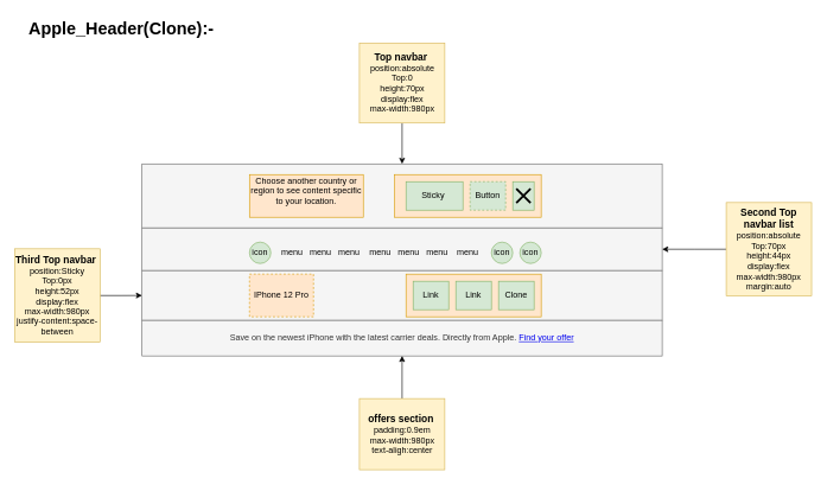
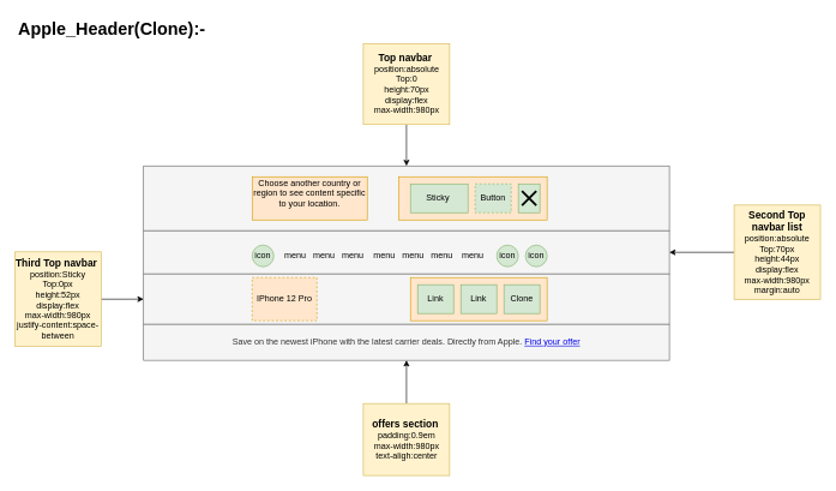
- <mxCell id="35" value="&lt;h1&gt;Apple_Header(Clone):-&lt;br&gt;&lt;/h1&gt;" style="text;html=1;strokeColor=none;fillColor=none;spacing=5;spacingTop=-20;whiteSpace=wrap;overflow=hidden;rounded=0;" vertex="1" parent="1"><mxGeometry x="35" y="20" width="320" height="40" as="geometry" /></mxCell>
+ <mxCell id="35" value="&lt;h1&gt;Apple_Header(Clone):-&lt;br&gt;&lt;/h1&gt;" style="text;html=1;strokeColor=none;fillColor=none;spacing=5;spacingTop=-20;whiteSpace=wrap;overflow=hidden;rounded=0;" vertex="1" parent="1"><mxGeometry x="20" y="20" width="320" height="40" as="geometry" /></mxCell>
